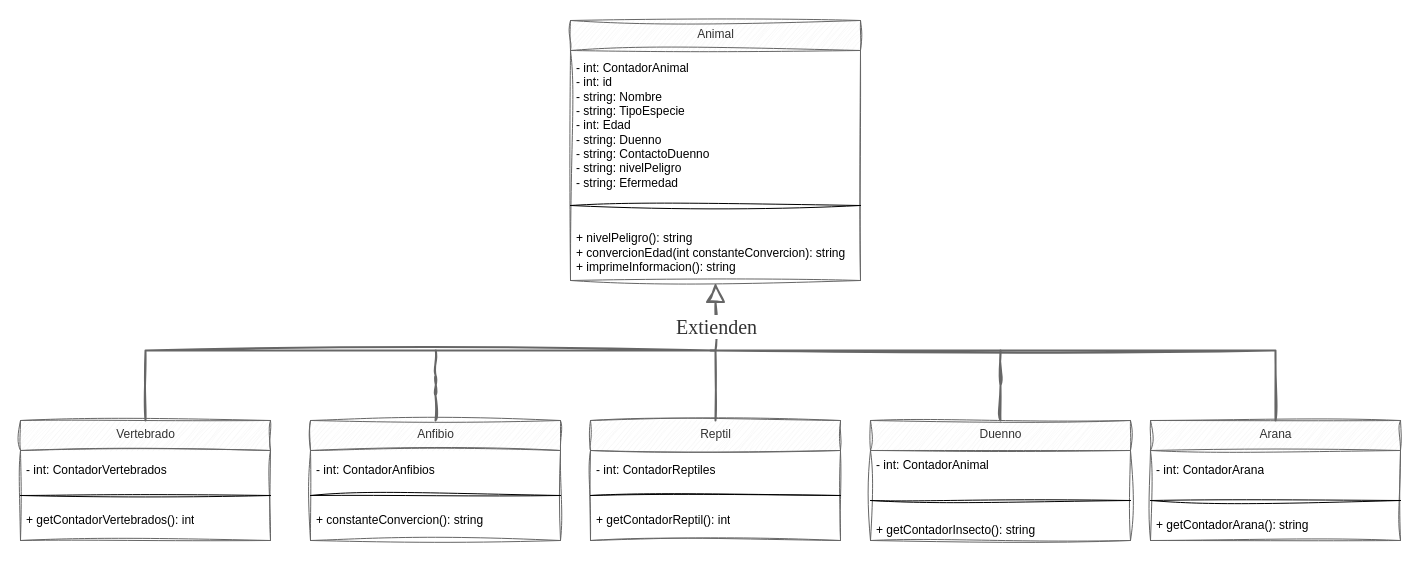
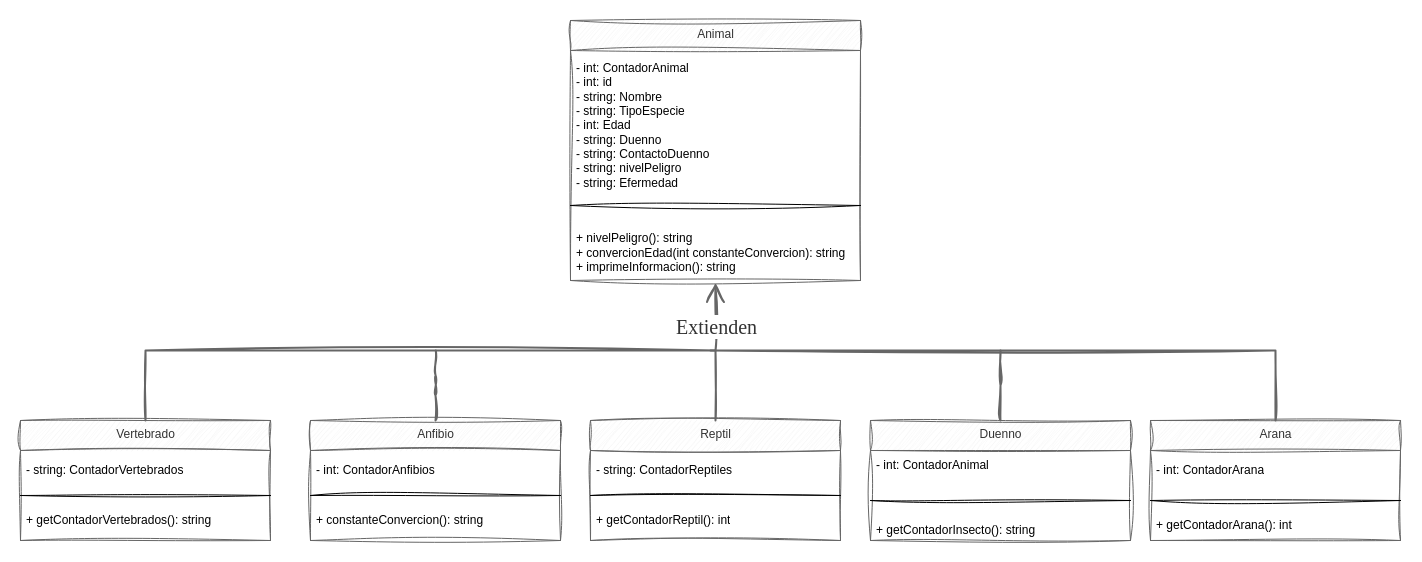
- <mxCell id="21" style="edgeStyle=elbowEdgeStyle;html=1;elbow=vertical;endArrow=block;endFill=0;strokeWidth=2;rounded=0;startSize=0;endSize=15;entryX=0.5;entryY=1.033;entryDx=0;entryDy=0;entryPerimeter=0;sketch=1;curveFitting=1;jiggle=2;fontColor=#000000;fillColor=#f5f5f5;strokeColor=#666666;" parent="1" source="23" target="5" edge="1"><mxGeometry relative="1" as="geometry"><mxPoint x="680" y="310" as="targetPoint" /><Array as="points"><mxPoint x="720" y="350" /><mxPoint x="720" y="350" /><mxPoint x="700" y="350" /></Array></mxGeometry></mxCell>
+ <mxCell id="21" style="edgeStyle=elbowEdgeStyle;html=1;elbow=vertical;endArrow=open;endFill=0;strokeWidth=2;rounded=0;startSize=0;endSize=15;entryX=0.5;entryY=1.033;entryDx=0;entryDy=0;entryPerimeter=0;sketch=1;curveFitting=1;jiggle=2;fontColor=#000000;fillColor=#f5f5f5;strokeColor=#666666;" parent="1" source="23" target="5" edge="1"><mxGeometry relative="1" as="geometry"><mxPoint x="680" y="310" as="targetPoint" /><Array as="points"><mxPoint x="720" y="350" /><mxPoint x="720" y="350" /><mxPoint x="700" y="350" /></Array></mxGeometry></mxCell>
- <mxCell id="24" value="- int: ContadorVertebrados" style="text;html=1;strokeColor=none;fillColor=none;align=left;verticalAlign=middle;spacingLeft=4;spacingRight=4;overflow=hidden;rotatable=0;points=[[0,0.5],[1,0.5]];portConstraint=eastwest;sketch=1;curveFitting=1;jiggle=2;fontColor=#000000;" parent="23" vertex="1"><mxGeometry y="30" width="250" height="40" as="geometry" /></mxCell>
+ <mxCell id="24" value="- string: ContadorVertebrados" style="text;html=1;strokeColor=none;fillColor=none;align=left;verticalAlign=middle;spacingLeft=4;spacingRight=4;overflow=hidden;rotatable=0;points=[[0,0.5],[1,0.5]];portConstraint=eastwest;sketch=1;curveFitting=1;jiggle=2;fontColor=#000000;" parent="23" vertex="1"><mxGeometry y="30" width="250" height="40" as="geometry" /></mxCell>
- <mxCell id="13" value="- int: ContadorReptiles" style="text;html=1;strokeColor=none;fillColor=none;align=left;verticalAlign=middle;spacingLeft=4;spacingRight=4;overflow=hidden;rotatable=0;points=[[0,0.5],[1,0.5]];portConstraint=eastwest;sketch=1;curveFitting=1;jiggle=2;fontColor=#000000;" parent="12" vertex="1"><mxGeometry y="30" width="250" height="40" as="geometry" /></mxCell>
+ <mxCell id="13" value="- string: ContadorReptiles" style="text;html=1;strokeColor=none;fillColor=none;align=left;verticalAlign=middle;spacingLeft=4;spacingRight=4;overflow=hidden;rotatable=0;points=[[0,0.5],[1,0.5]];portConstraint=eastwest;sketch=1;curveFitting=1;jiggle=2;fontColor=#000000;" parent="12" vertex="1"><mxGeometry y="30" width="250" height="40" as="geometry" /></mxCell>
- <mxCell id="26" value="&lt;div style=&quot;text-align: left;&quot;&gt;&lt;span style=&quot;background-color: initial; text-align: center;&quot;&gt;+ getContadorVertebrados&lt;/span&gt;&lt;span style=&quot;background-color: initial; text-align: center;&quot;&gt;(): int&lt;/span&gt;&lt;/div&gt;" style="text;html=1;strokeColor=none;fillColor=none;align=left;verticalAlign=middle;spacingLeft=4;spacingRight=4;overflow=hidden;rotatable=0;points=[[0,0.5],[1,0.5]];portConstraint=eastwest;sketch=1;curveFitting=1;jiggle=2;fontColor=#000000;" parent="23" vertex="1"><mxGeometry y="80" width="250" height="40" as="geometry" /></mxCell>
+ <mxCell id="26" value="&lt;div style=&quot;text-align: left;&quot;&gt;&lt;span style=&quot;background-color: initial; text-align: center;&quot;&gt;+ getContadorVertebrados&lt;/span&gt;&lt;span style=&quot;background-color: initial; text-align: center;&quot;&gt;(): string&lt;/span&gt;&lt;/div&gt;" style="text;html=1;strokeColor=none;fillColor=none;align=left;verticalAlign=middle;spacingLeft=4;spacingRight=4;overflow=hidden;rotatable=0;points=[[0,0.5],[1,0.5]];portConstraint=eastwest;sketch=1;curveFitting=1;jiggle=2;fontColor=#000000;" parent="23" vertex="1"><mxGeometry y="80" width="250" height="40" as="geometry" /></mxCell>
- <mxCell id="30" value="&lt;span style=&quot;text-align: center;&quot;&gt;+ getContadorArana(): string&lt;/span&gt;" style="text;html=1;strokeColor=none;fillColor=none;align=left;verticalAlign=middle;spacingLeft=4;spacingRight=4;overflow=hidden;rotatable=0;points=[[0,0.5],[1,0.5]];portConstraint=eastwest;sketch=1;curveFitting=1;jiggle=2;fontColor=#000000;" parent="27" vertex="1"><mxGeometry y="90" width="250" height="30" as="geometry" /></mxCell>
+ <mxCell id="30" value="&lt;span style=&quot;text-align: center;&quot;&gt;+ getContadorArana(): int&lt;/span&gt;" style="text;html=1;strokeColor=none;fillColor=none;align=left;verticalAlign=middle;spacingLeft=4;spacingRight=4;overflow=hidden;rotatable=0;points=[[0,0.5],[1,0.5]];portConstraint=eastwest;sketch=1;curveFitting=1;jiggle=2;fontColor=#000000;" parent="27" vertex="1"><mxGeometry y="90" width="250" height="30" as="geometry" /></mxCell>
